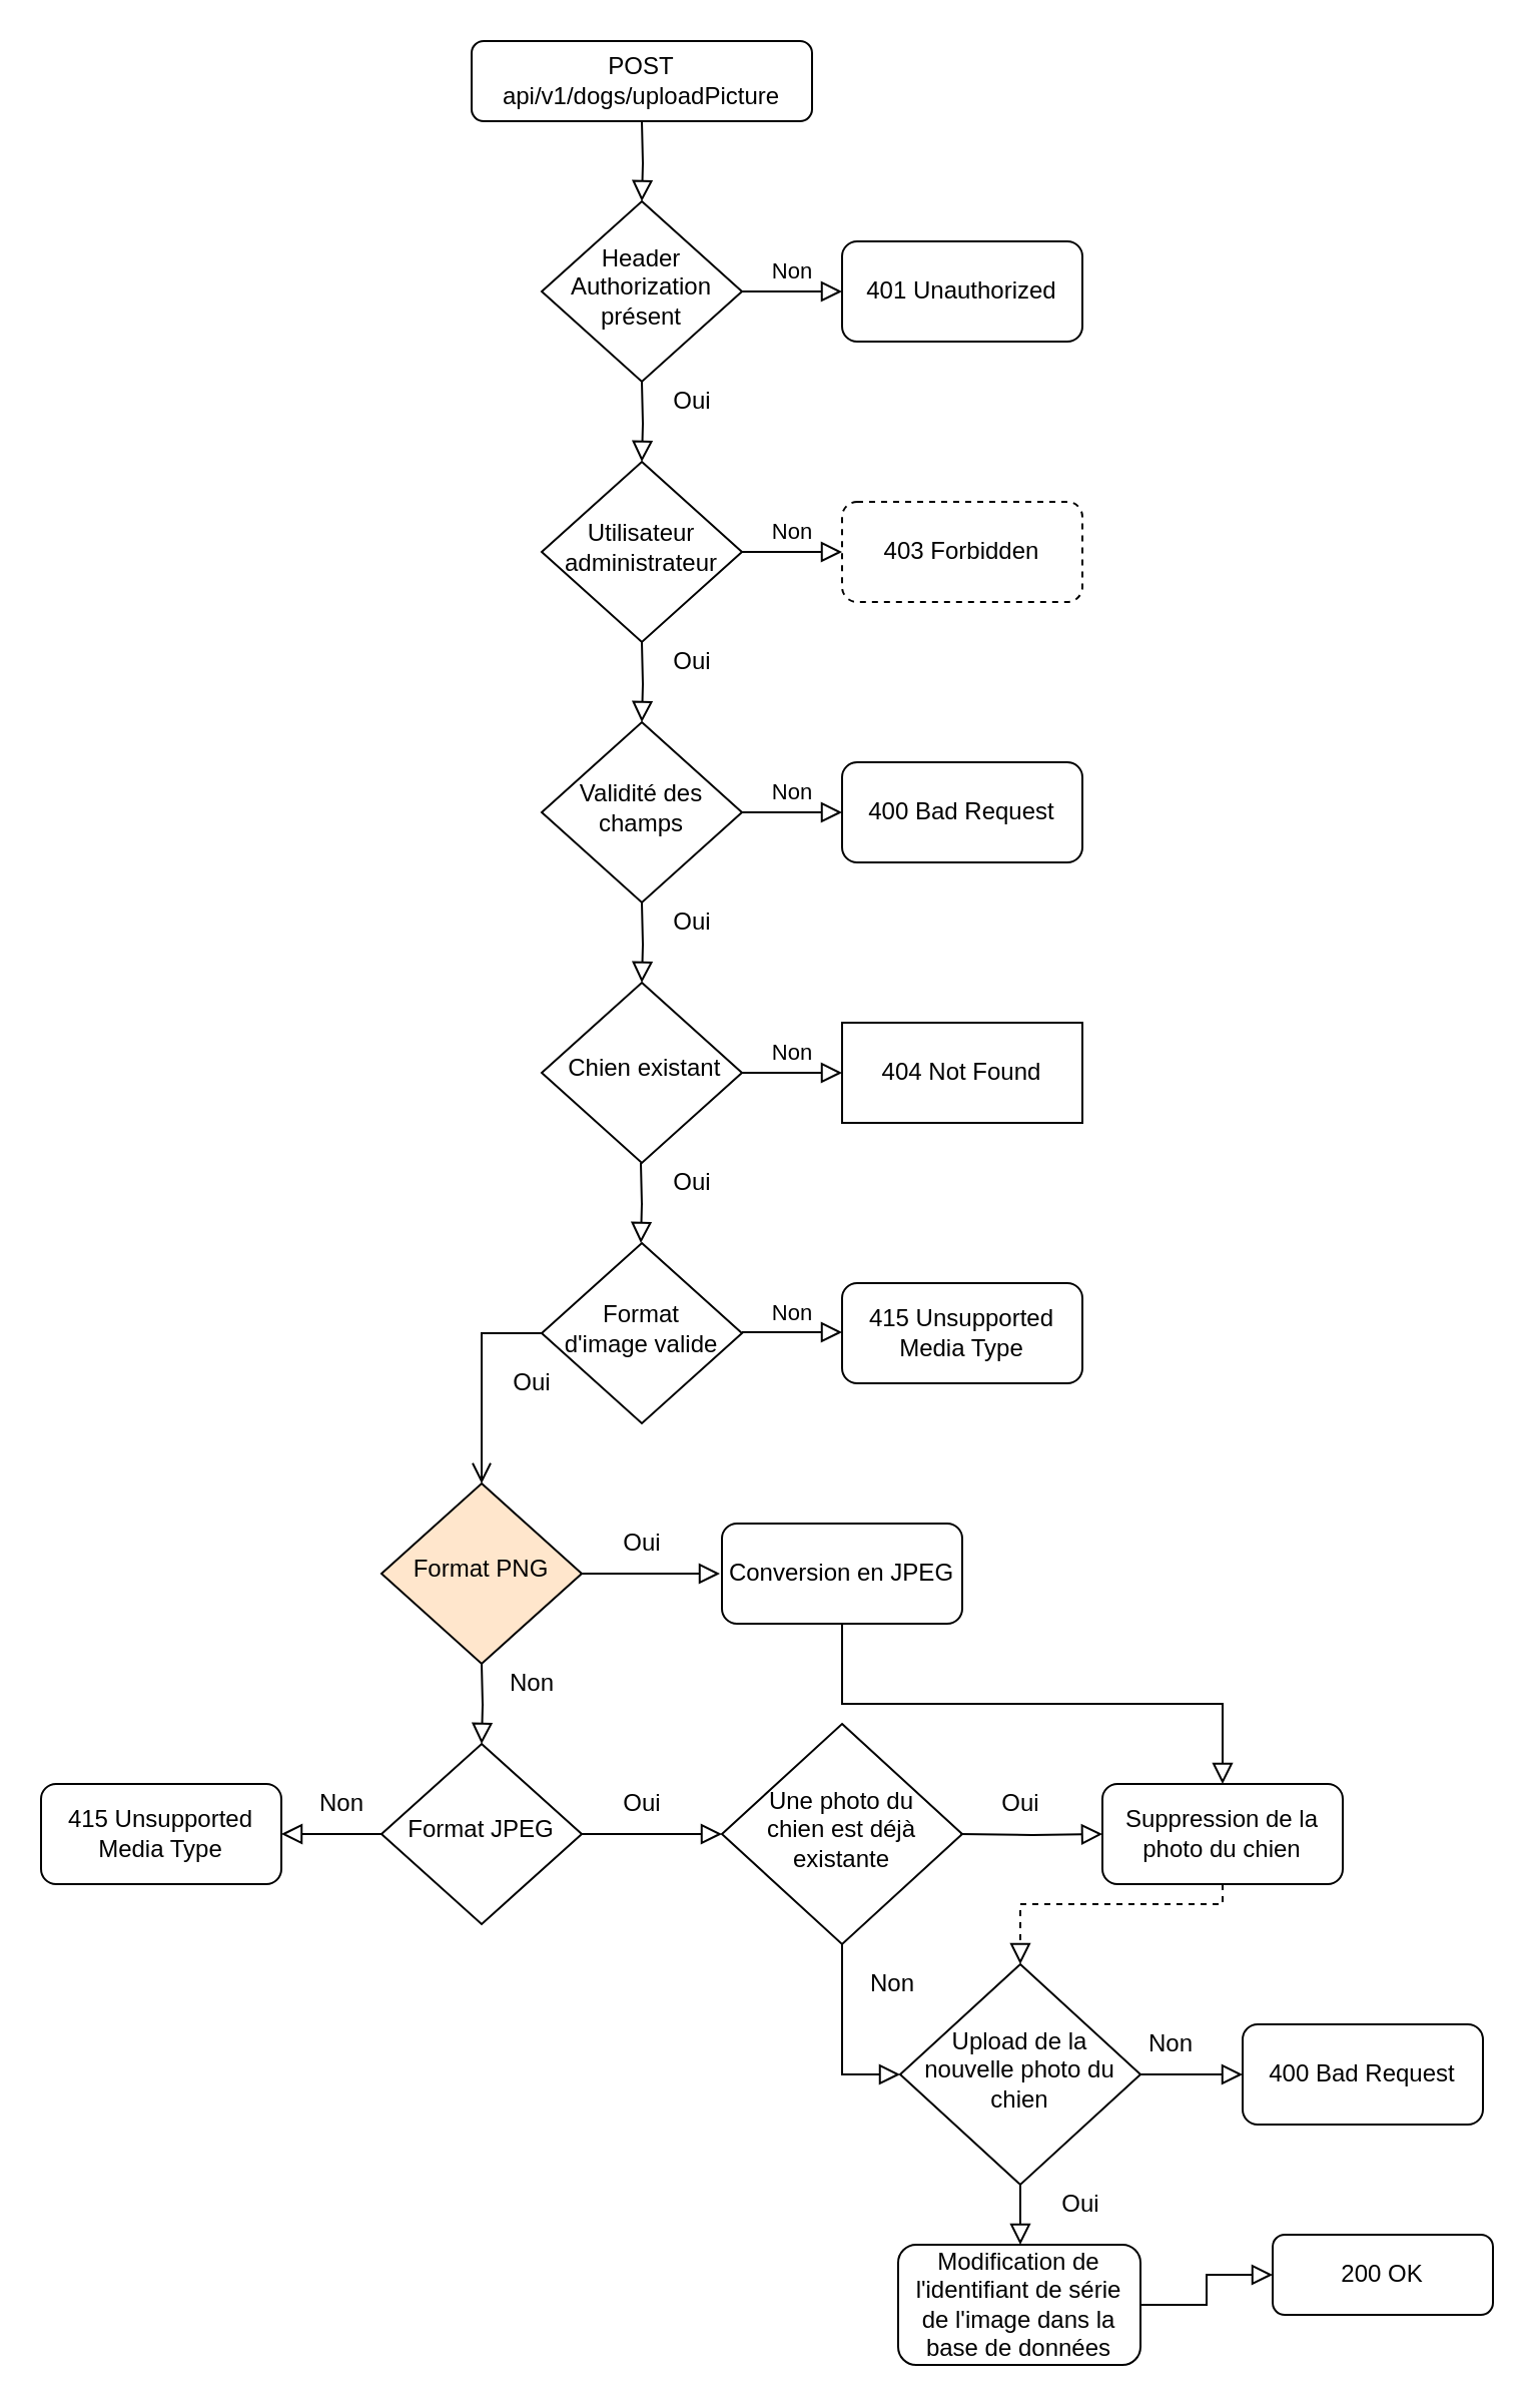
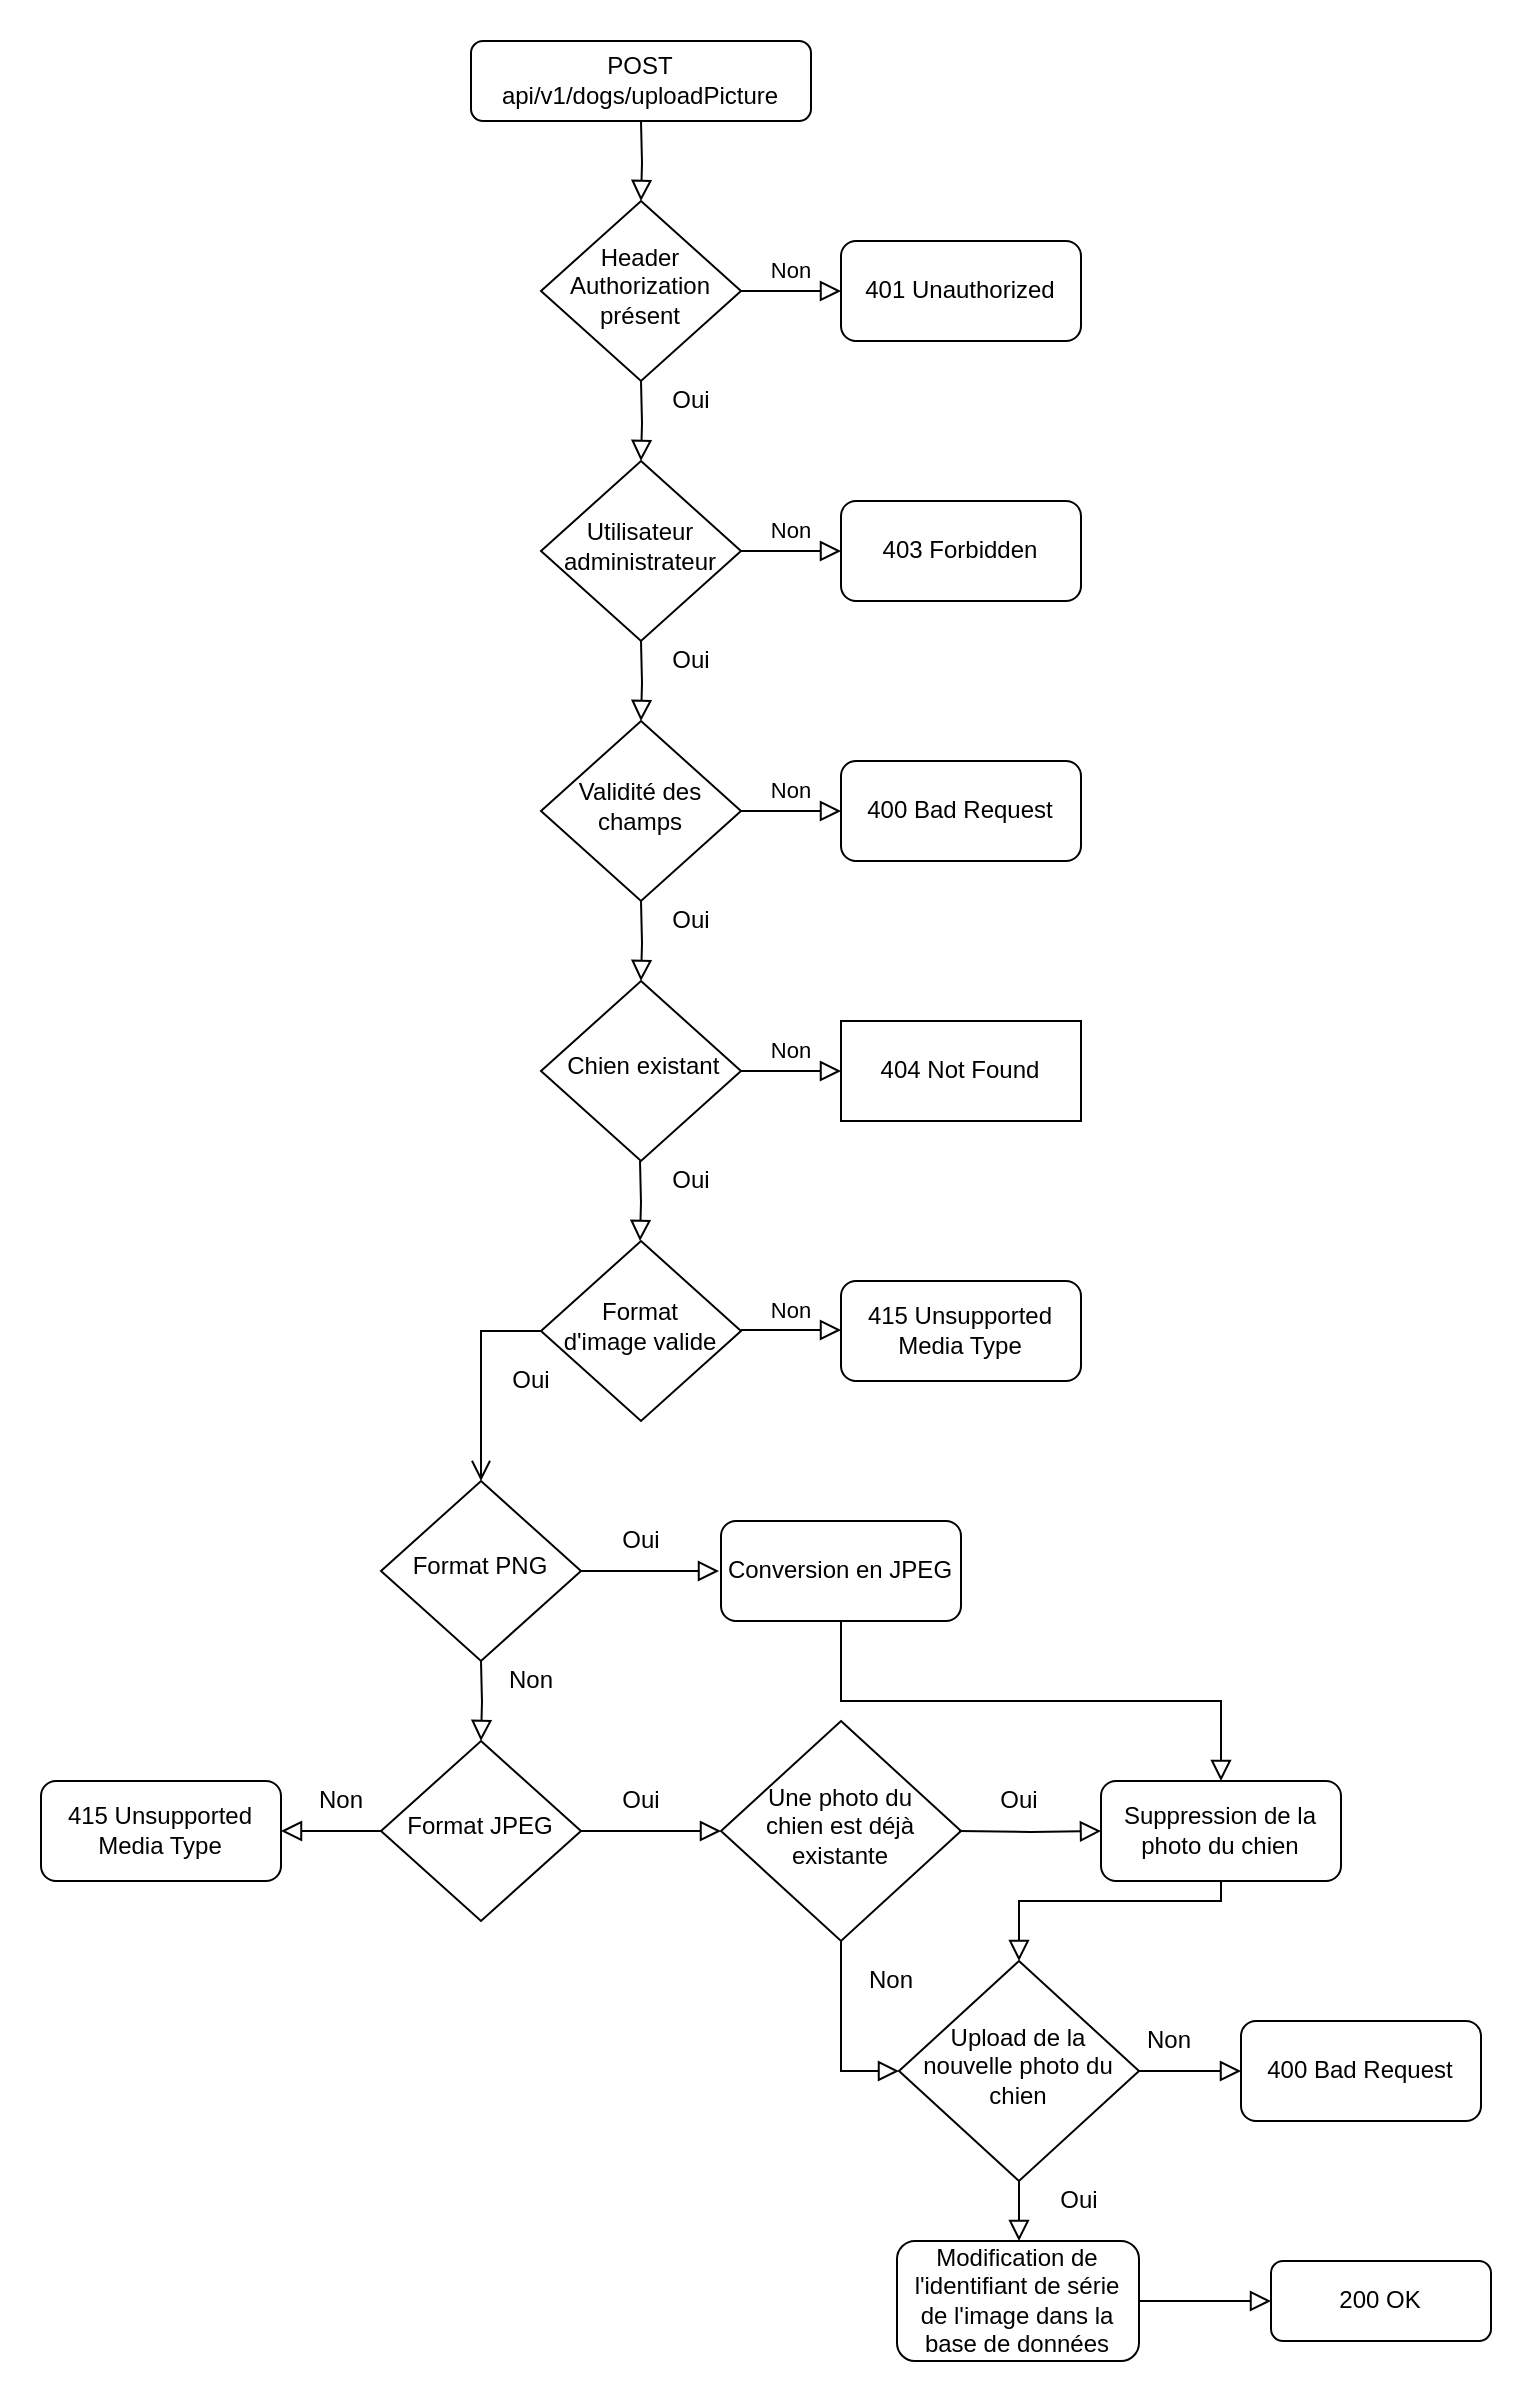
- <mxCell id="14" value="403 Forbidden" style="rounded=1;whiteSpace=wrap;html=1;fontSize=12;glass=0;strokeWidth=1;shadow=0;dashed=1;" parent="1" vertex="1"><mxGeometry x="420" y="250" width="120" height="50" as="geometry" /></mxCell>
+ <mxCell id="14" value="403 Forbidden" style="rounded=1;whiteSpace=wrap;html=1;fontSize=12;glass=0;strokeWidth=1;shadow=0;" parent="1" vertex="1"><mxGeometry x="420" y="250" width="120" height="50" as="geometry" /></mxCell>
- <mxCell id="29" value="Format PNG" style="rhombus;whiteSpace=wrap;html=1;shadow=0;fontFamily=Helvetica;fontSize=12;align=center;strokeWidth=1;spacing=6;spacingTop=-4;fillColor=#ffe6cc;" parent="1" vertex="1"><mxGeometry x="190" y="740" width="100" height="90" as="geometry" /></mxCell>
+ <mxCell id="29" value="Format PNG" style="rhombus;whiteSpace=wrap;html=1;shadow=0;fontFamily=Helvetica;fontSize=12;align=center;strokeWidth=1;spacing=6;spacingTop=-4;" parent="1" vertex="1"><mxGeometry x="190" y="740" width="100" height="90" as="geometry" /></mxCell>
- <mxCell id="50" value="" style="rounded=0;html=1;jettySize=auto;orthogonalLoop=1;fontSize=11;endArrow=block;endFill=0;endSize=8;strokeWidth=1;shadow=0;labelBackgroundColor=none;edgeStyle=orthogonalEdgeStyle;exitX=0.5;exitY=1;exitDx=0;exitDy=0;entryX=0.5;entryY=0;entryDx=0;entryDy=0;dashed=1;" parent="1" source="41" target="47" edge="1"><mxGeometry relative="1" as="geometry"><mxPoint x="599" y="980" as="sourcePoint" /><mxPoint x="670" y="980" as="targetPoint" /><Array as="points"><mxPoint x="610" y="950" /><mxPoint x="509" y="950" /></Array></mxGeometry></mxCell>
+ <mxCell id="50" value="" style="rounded=0;html=1;jettySize=auto;orthogonalLoop=1;fontSize=11;endArrow=block;endFill=0;endSize=8;strokeWidth=1;shadow=0;labelBackgroundColor=none;edgeStyle=orthogonalEdgeStyle;exitX=0.5;exitY=1;exitDx=0;exitDy=0;entryX=0.5;entryY=0;entryDx=0;entryDy=0;" parent="1" source="41" target="47" edge="1"><mxGeometry relative="1" as="geometry"><mxPoint x="599" y="980" as="sourcePoint" /><mxPoint x="670" y="980" as="targetPoint" /><Array as="points"><mxPoint x="610" y="950" /><mxPoint x="509" y="950" /></Array></mxGeometry></mxCell>
- <mxCell id="56" value="200 OK" style="rounded=1;whiteSpace=wrap;html=1;fontSize=12;glass=0;strokeWidth=1;shadow=0;" parent="1" vertex="1"><mxGeometry x="635" y="1115" width="110" height="40" as="geometry" /></mxCell>
+ <mxCell id="56" value="200 OK" style="rounded=1;whiteSpace=wrap;html=1;fontSize=12;glass=0;strokeWidth=1;shadow=0;" parent="1" vertex="1"><mxGeometry x="635" y="1130" width="110" height="40" as="geometry" /></mxCell>
